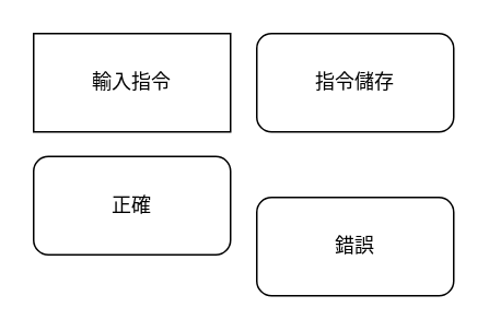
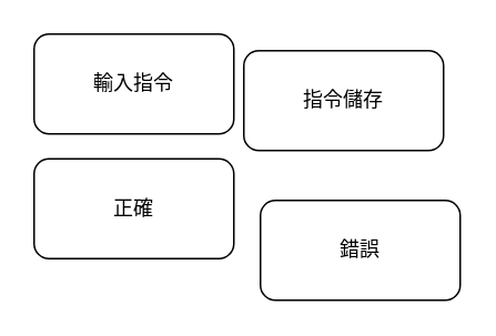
- <mxCell id="2" value="輸入指令" style="whiteSpace=wrap;html=1;rounded=0;" vertex="1" parent="1"><mxGeometry x="20" y="20" width="120" height="60" as="geometry" /></mxCell>
+ <mxCell id="2" value="輸入指令" style="rounded=1;whiteSpace=wrap;html=1;" vertex="1" parent="1"><mxGeometry x="20" y="20" width="120" height="60" as="geometry" /></mxCell>
- <mxCell id="5" value="指令儲存" style="rounded=1;whiteSpace=wrap;html=1;" vertex="1" parent="1"><mxGeometry x="156" y="20" width="120" height="60" as="geometry" /></mxCell>
+ <mxCell id="5" value="指令儲存" style="rounded=1;whiteSpace=wrap;html=1;" vertex="1" parent="1"><mxGeometry x="146" y="30" width="120" height="60" as="geometry" /></mxCell>
